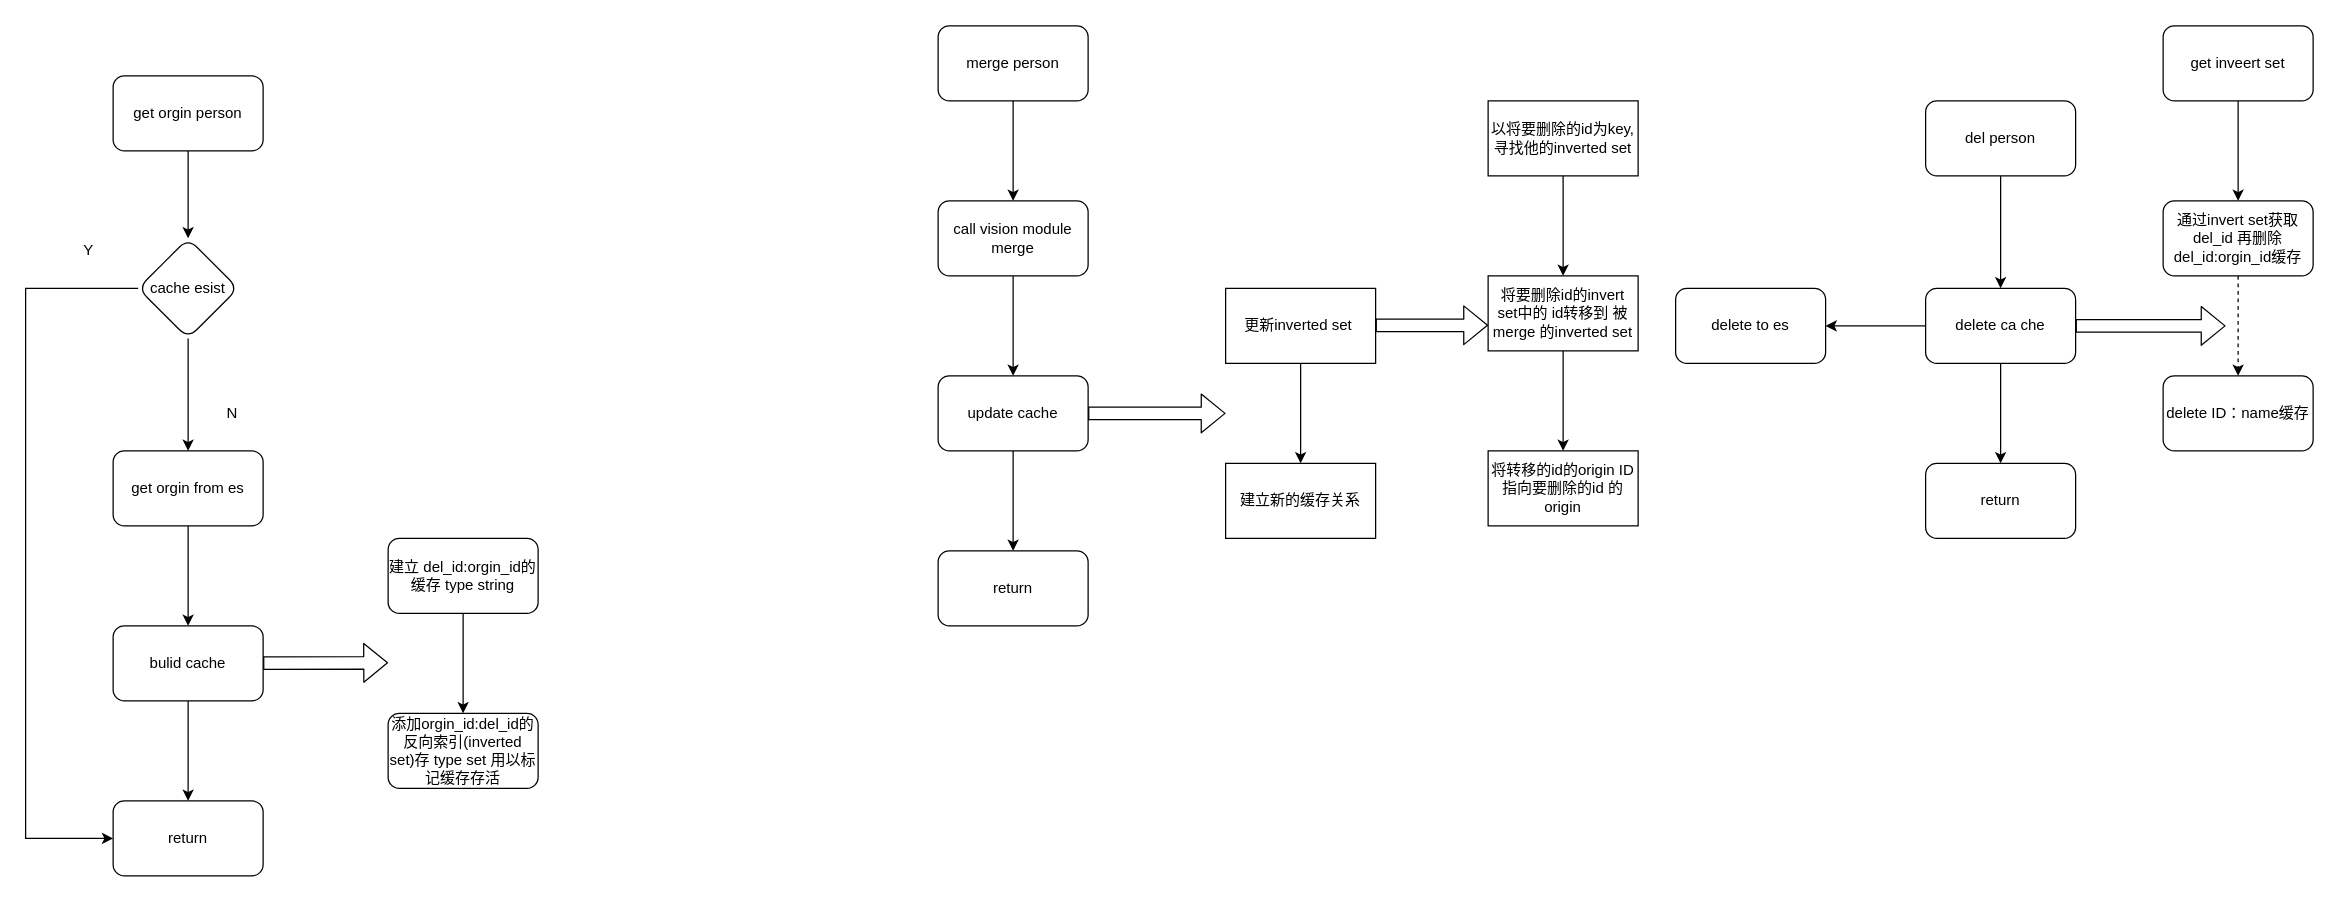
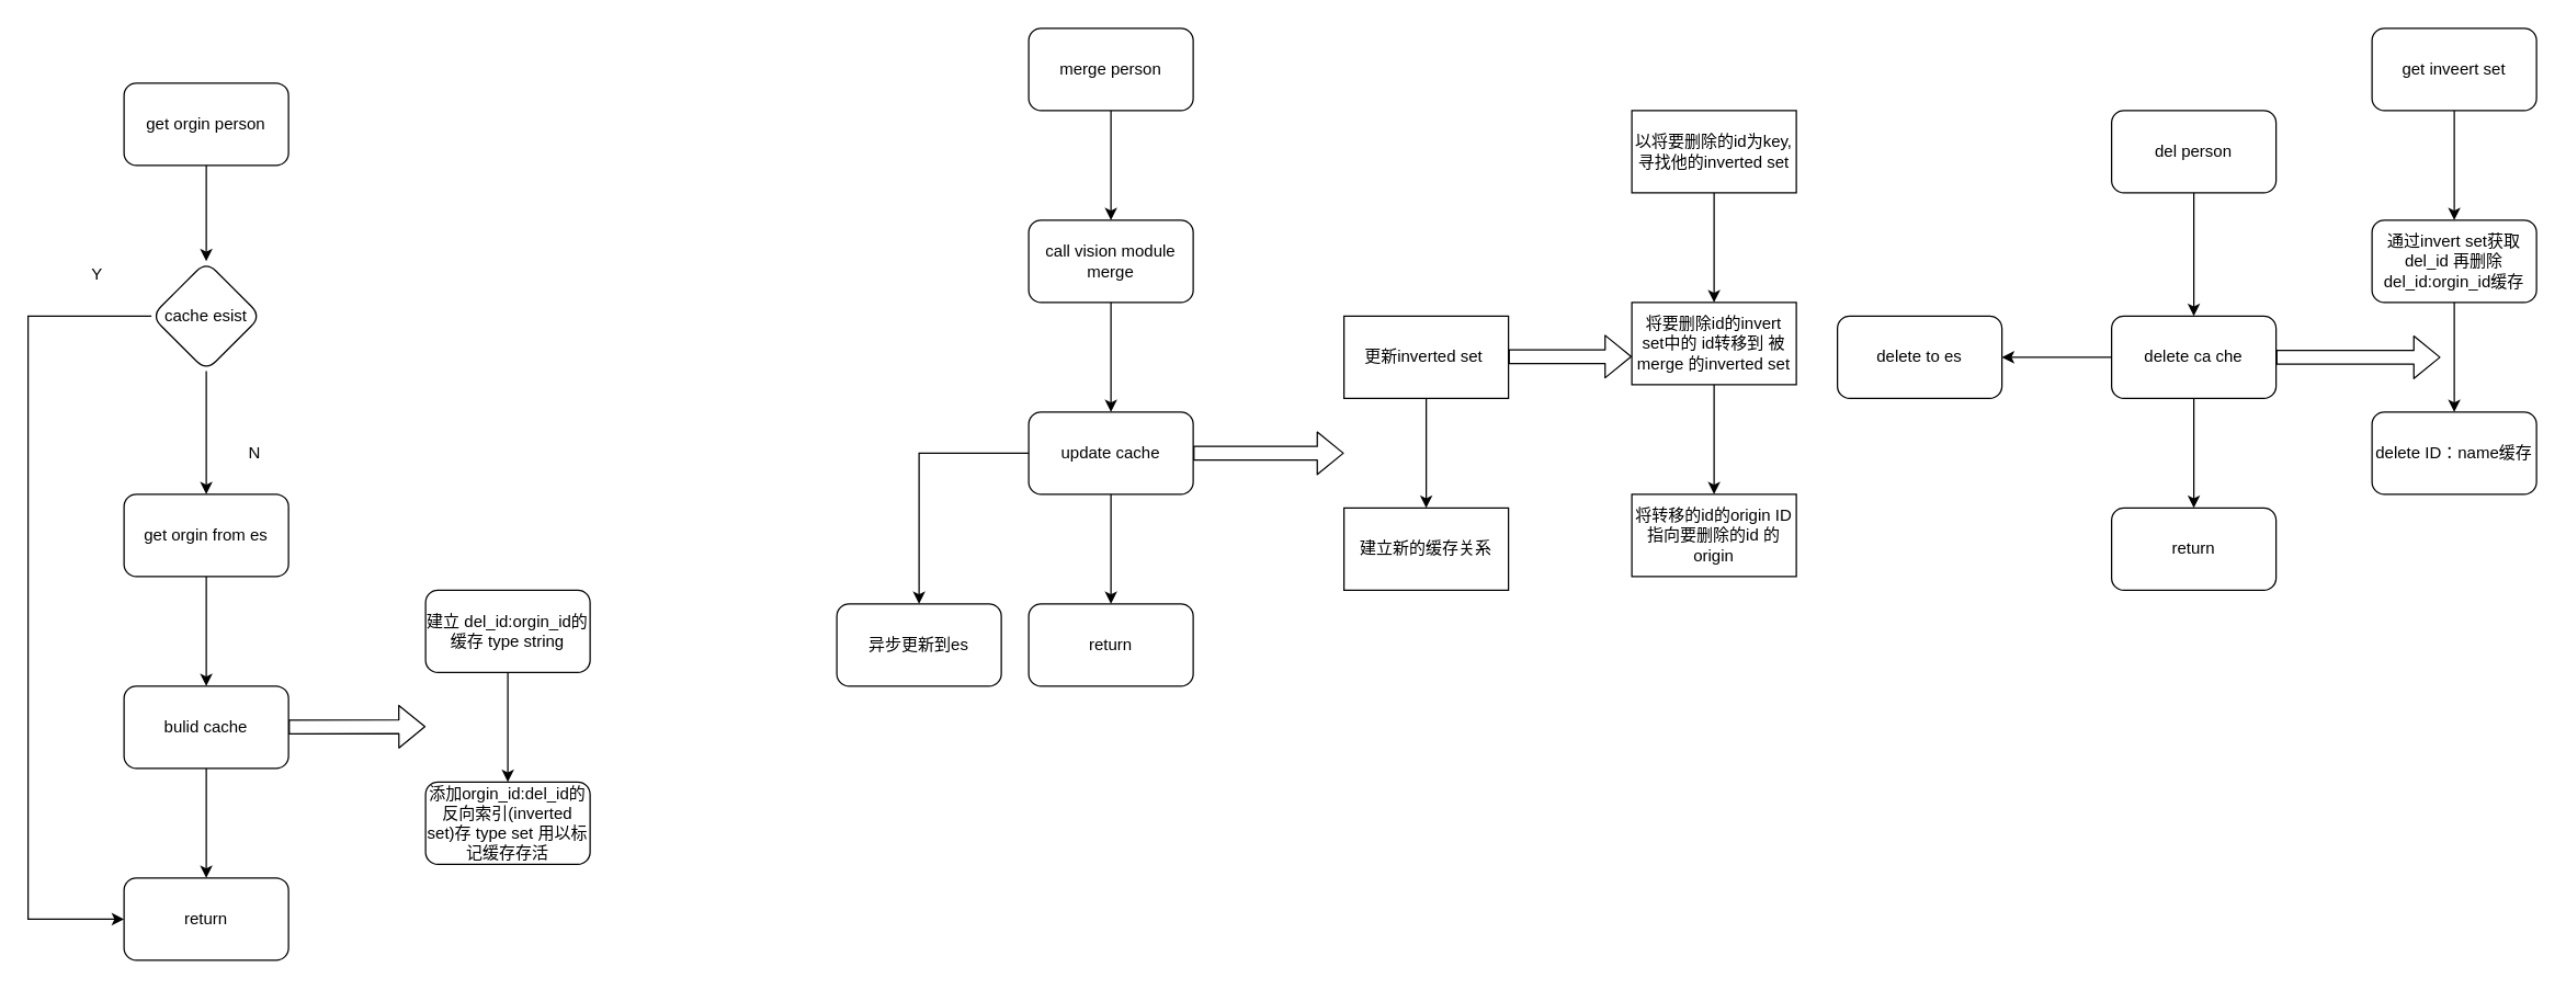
- <mxCell id="41" value="" style="edgeStyle=orthogonalEdgeStyle;rounded=0;orthogonalLoop=1;jettySize=auto;html=1;dashed=1;" edge="1" parent="1" source="42" target="48"><mxGeometry relative="1" as="geometry" /></mxCell>
+ <mxCell id="41" value="" style="edgeStyle=orthogonalEdgeStyle;rounded=0;orthogonalLoop=1;jettySize=auto;html=1;" edge="1" parent="1" source="42" target="48"><mxGeometry relative="1" as="geometry" /></mxCell>
+ <mxCell id="22" value="" style="edgeStyle=orthogonalEdgeStyle;rounded=0;orthogonalLoop=1;jettySize=auto;html=1;" edge="1" parent="1" source="24" target="25"><mxGeometry relative="1" as="geometry" /></mxCell>
+ <mxCell id="25" value="异步更新到es" style="whiteSpace=wrap;html=1;rounded=1;" vertex="1" parent="1"><mxGeometry x="610" y="440" width="120" height="60" as="geometry" /></mxCell>
